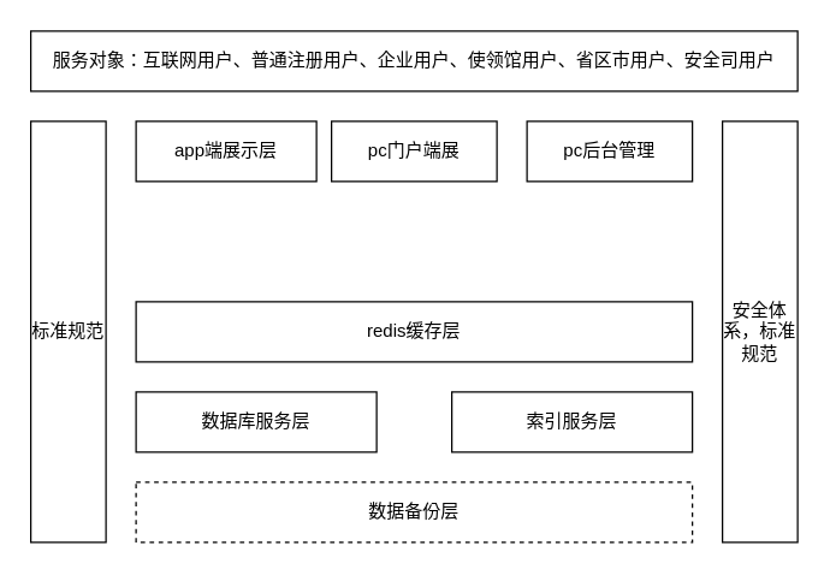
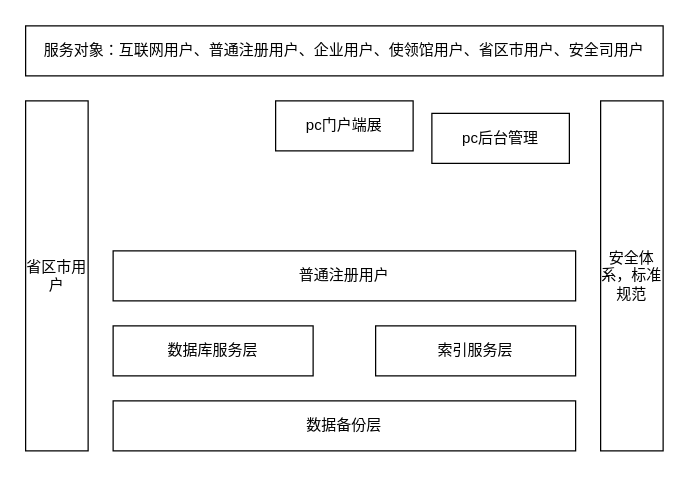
- <mxCell id="4" value="app端展示层" style="rounded=0;whiteSpace=wrap;html=1;" vertex="1" parent="1"><mxGeometry x="90" y="80" width="120" height="40" as="geometry" /></mxCell>
- <mxCell id="6" value="pc后台管理" style="rounded=0;whiteSpace=wrap;html=1;" vertex="1" parent="1"><mxGeometry x="350" y="80" width="110" height="40" as="geometry" /></mxCell>
+ <mxCell id="6" value="pc后台管理" style="rounded=0;whiteSpace=wrap;html=1;" vertex="1" parent="1"><mxGeometry x="345" y="90" width="110" height="40" as="geometry" /></mxCell>
- <mxCell id="3" value="标准规范" style="rounded=0;whiteSpace=wrap;html=1;" vertex="1" parent="1"><mxGeometry x="20" y="80" width="50" height="280" as="geometry" /></mxCell>
+ <mxCell id="3" value="省区市用户" style="rounded=0;whiteSpace=wrap;html=1;" vertex="1" parent="1"><mxGeometry x="20" y="80" width="50" height="280" as="geometry" /></mxCell>
- <mxCell id="7" value="redis缓存层" style="rounded=0;whiteSpace=wrap;html=1;" vertex="1" parent="1"><mxGeometry x="90" y="200" width="370" height="40" as="geometry" /></mxCell>
+ <mxCell id="7" value="普通注册用户" style="rounded=0;whiteSpace=wrap;html=1;" vertex="1" parent="1"><mxGeometry x="90" y="200" width="370" height="40" as="geometry" /></mxCell>
- <mxCell id="10" value="数据备份层" style="rounded=0;whiteSpace=wrap;html=1;dashed=1;" vertex="1" parent="1"><mxGeometry x="90" y="320" width="370" height="40" as="geometry" /></mxCell>
+ <mxCell id="10" value="数据备份层" style="rounded=0;whiteSpace=wrap;html=1;" vertex="1" parent="1"><mxGeometry x="90" y="320" width="370" height="40" as="geometry" /></mxCell>
